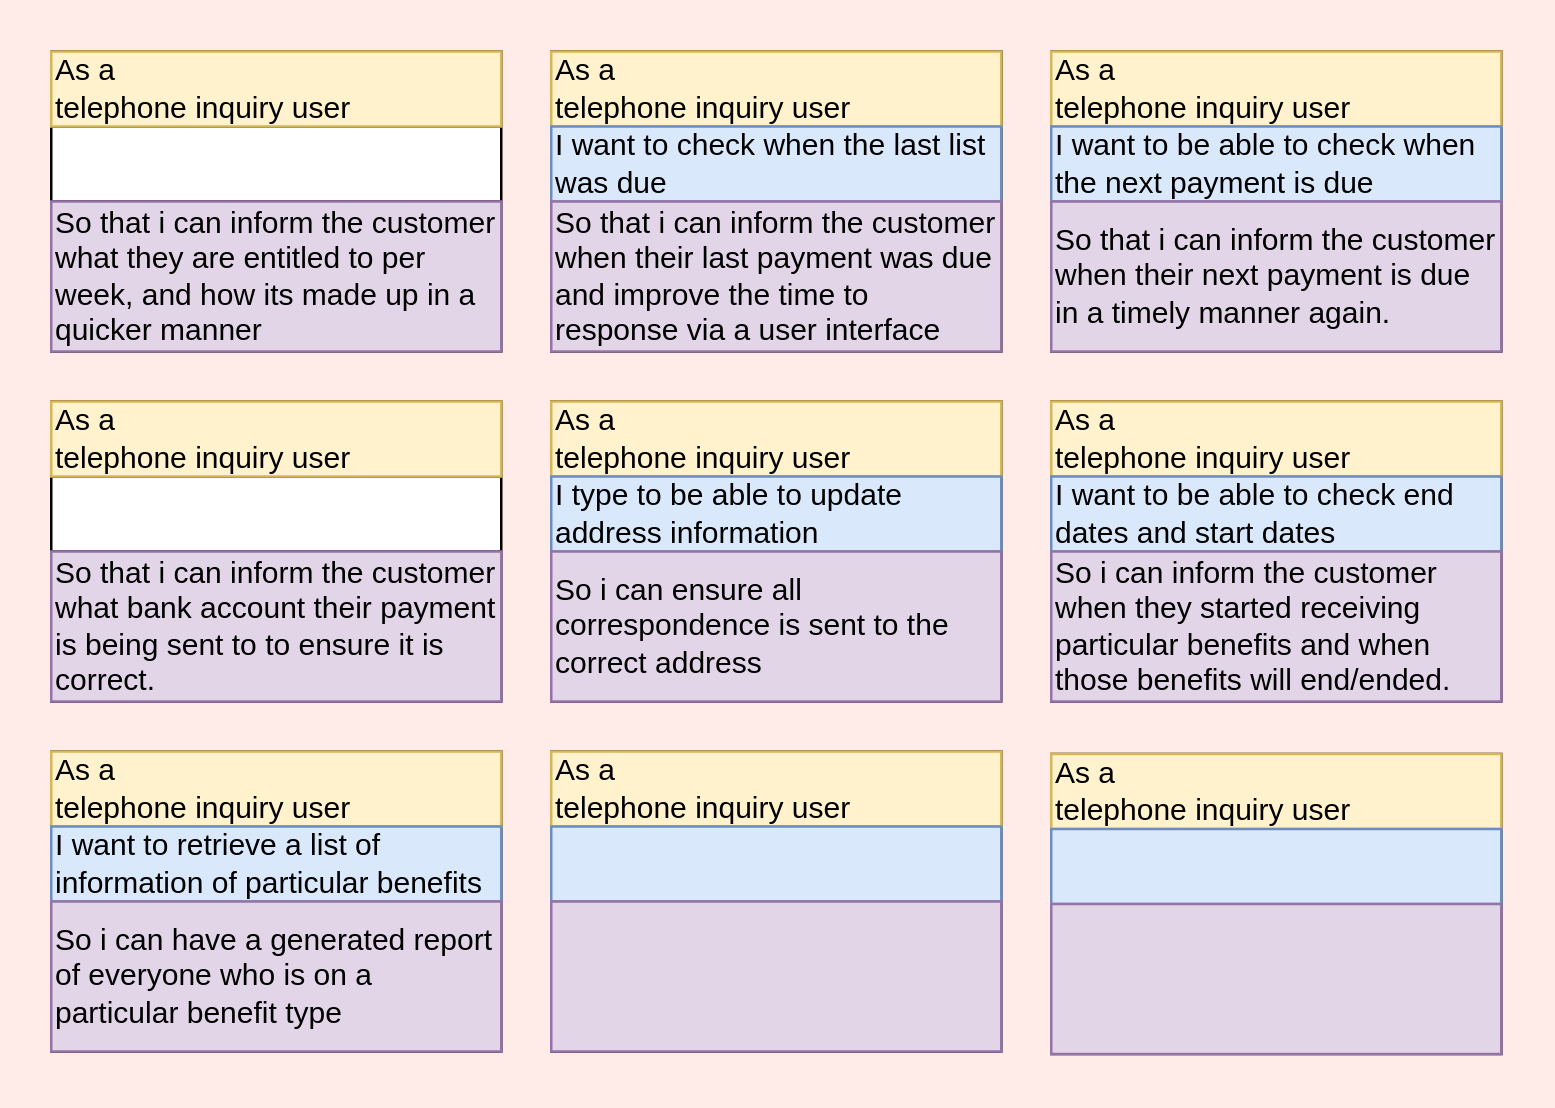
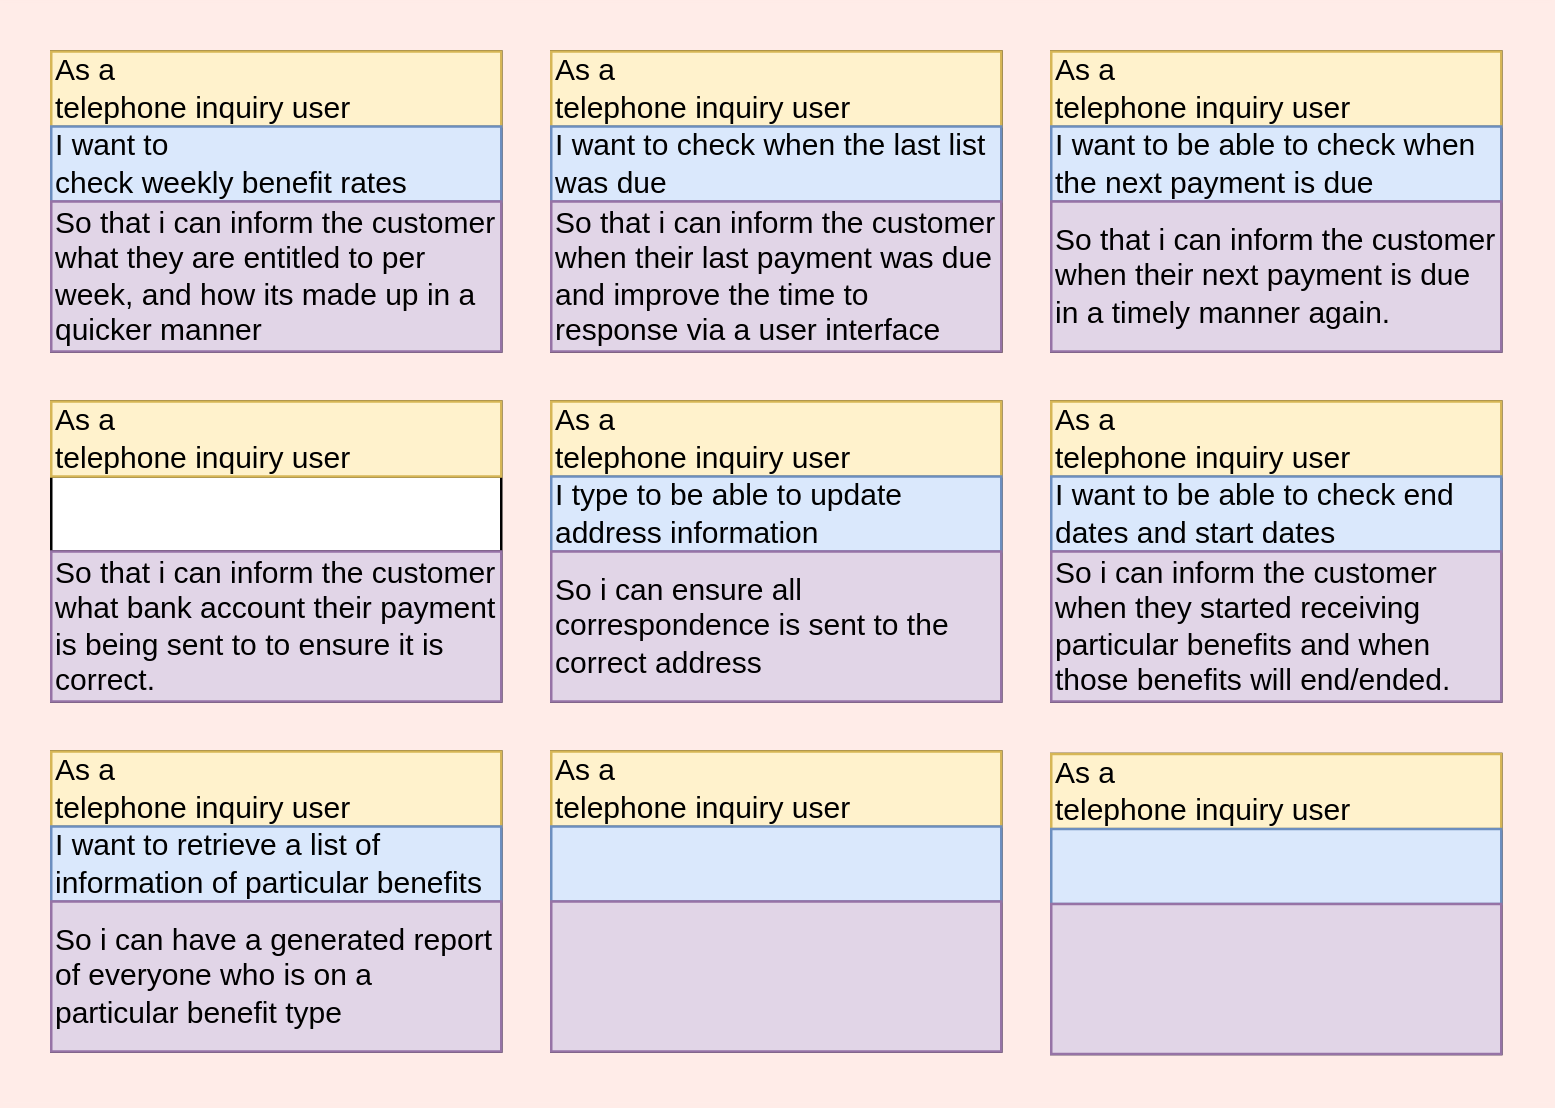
+ <mxCell id="7" value="&lt;div align=&quot;left&quot;&gt;I want to &lt;/div&gt;check weekly benefit rates" style="text;html=1;strokeColor=#6c8ebf;fillColor=#dae8fc;align=left;verticalAlign=middle;whiteSpace=wrap;rounded=0;fontColor=#000000;" parent="2" vertex="1"><mxGeometry y="30" width="180" height="30" as="geometry" /></mxCell>
